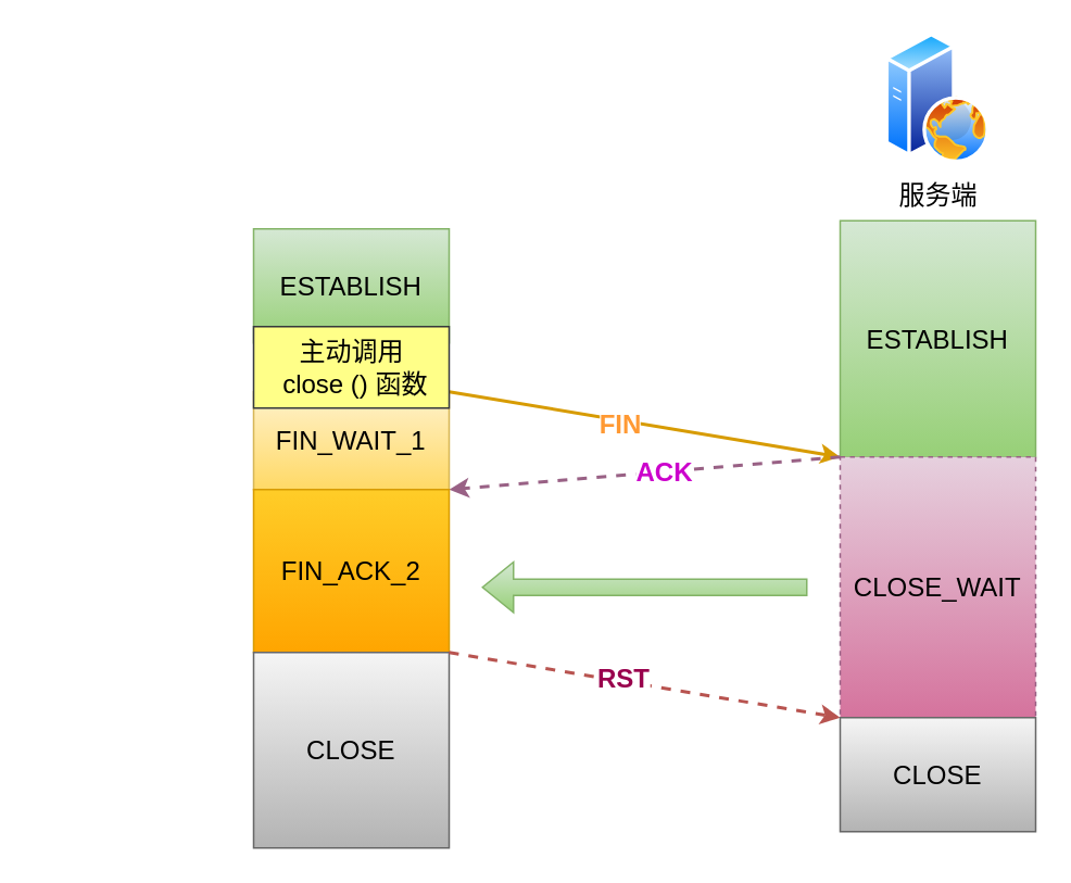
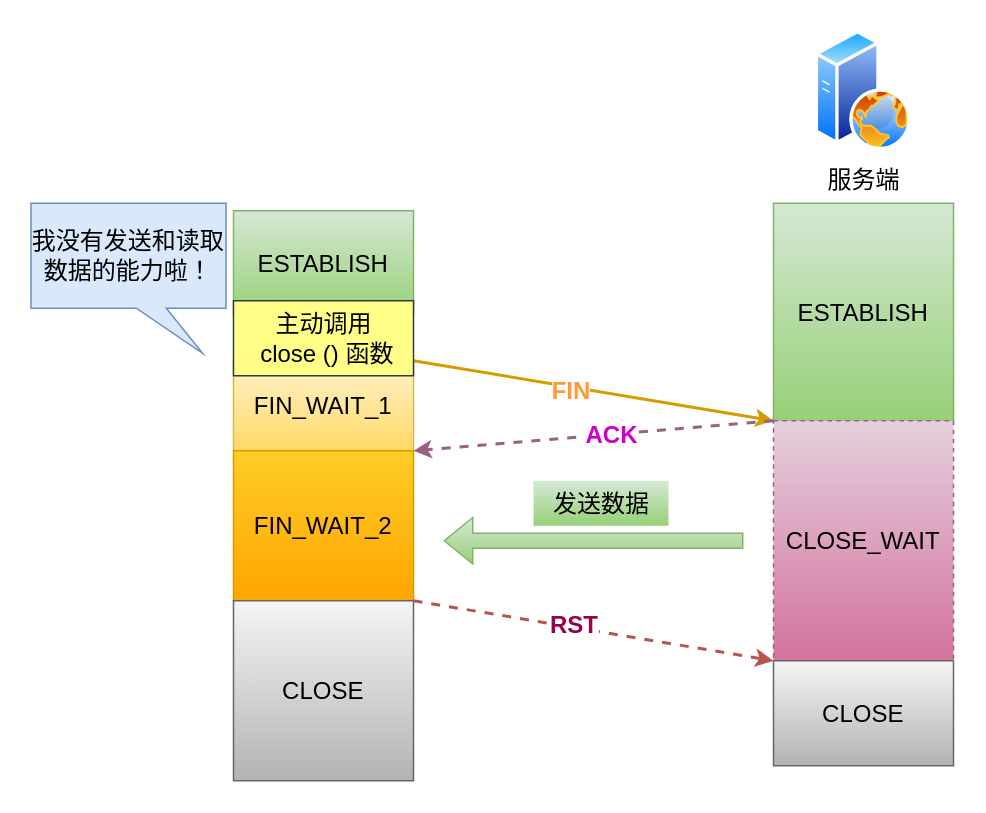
+ <mxCell id="14" value="我没有发送和读取数据的能力啦！" style="shape=callout;whiteSpace=wrap;html=1;perimeter=calloutPerimeter;fillColor=#dae8fc;strokeColor=#6c8ebf;size=30;position=0.54;base=20;position2=0.88;fontSize=16;" vertex="1" parent="1"><mxGeometry x="20" y="135" width="130" height="100" as="geometry" /></mxCell>
+ <mxCell id="16" value="发送数据" style="text;html=1;align=center;verticalAlign=middle;resizable=0;points=[];autosize=1;strokeColor=none;fillColor=#d5e8d4;fontSize=16;gradientColor=#97d077;" vertex="1" parent="1"><mxGeometry x="355" y="320" width="90" height="30" as="geometry" /></mxCell>
- <mxCell id="9" value="FIN_ACK_2" style="rounded=0;whiteSpace=wrap;html=1;fontSize=16;fillColor=#ffcd28;strokeColor=#d79b00;gradientColor=#ffa500;" vertex="1" parent="1"><mxGeometry x="155" y="300" width="120" height="100" as="geometry" /></mxCell>
+ <mxCell id="9" value="FIN_WAIT_2" style="rounded=0;whiteSpace=wrap;html=1;fontSize=16;fillColor=#ffcd28;strokeColor=#d79b00;gradientColor=#ffa500;" vertex="1" parent="1"><mxGeometry x="155" y="300" width="120" height="100" as="geometry" /></mxCell>
